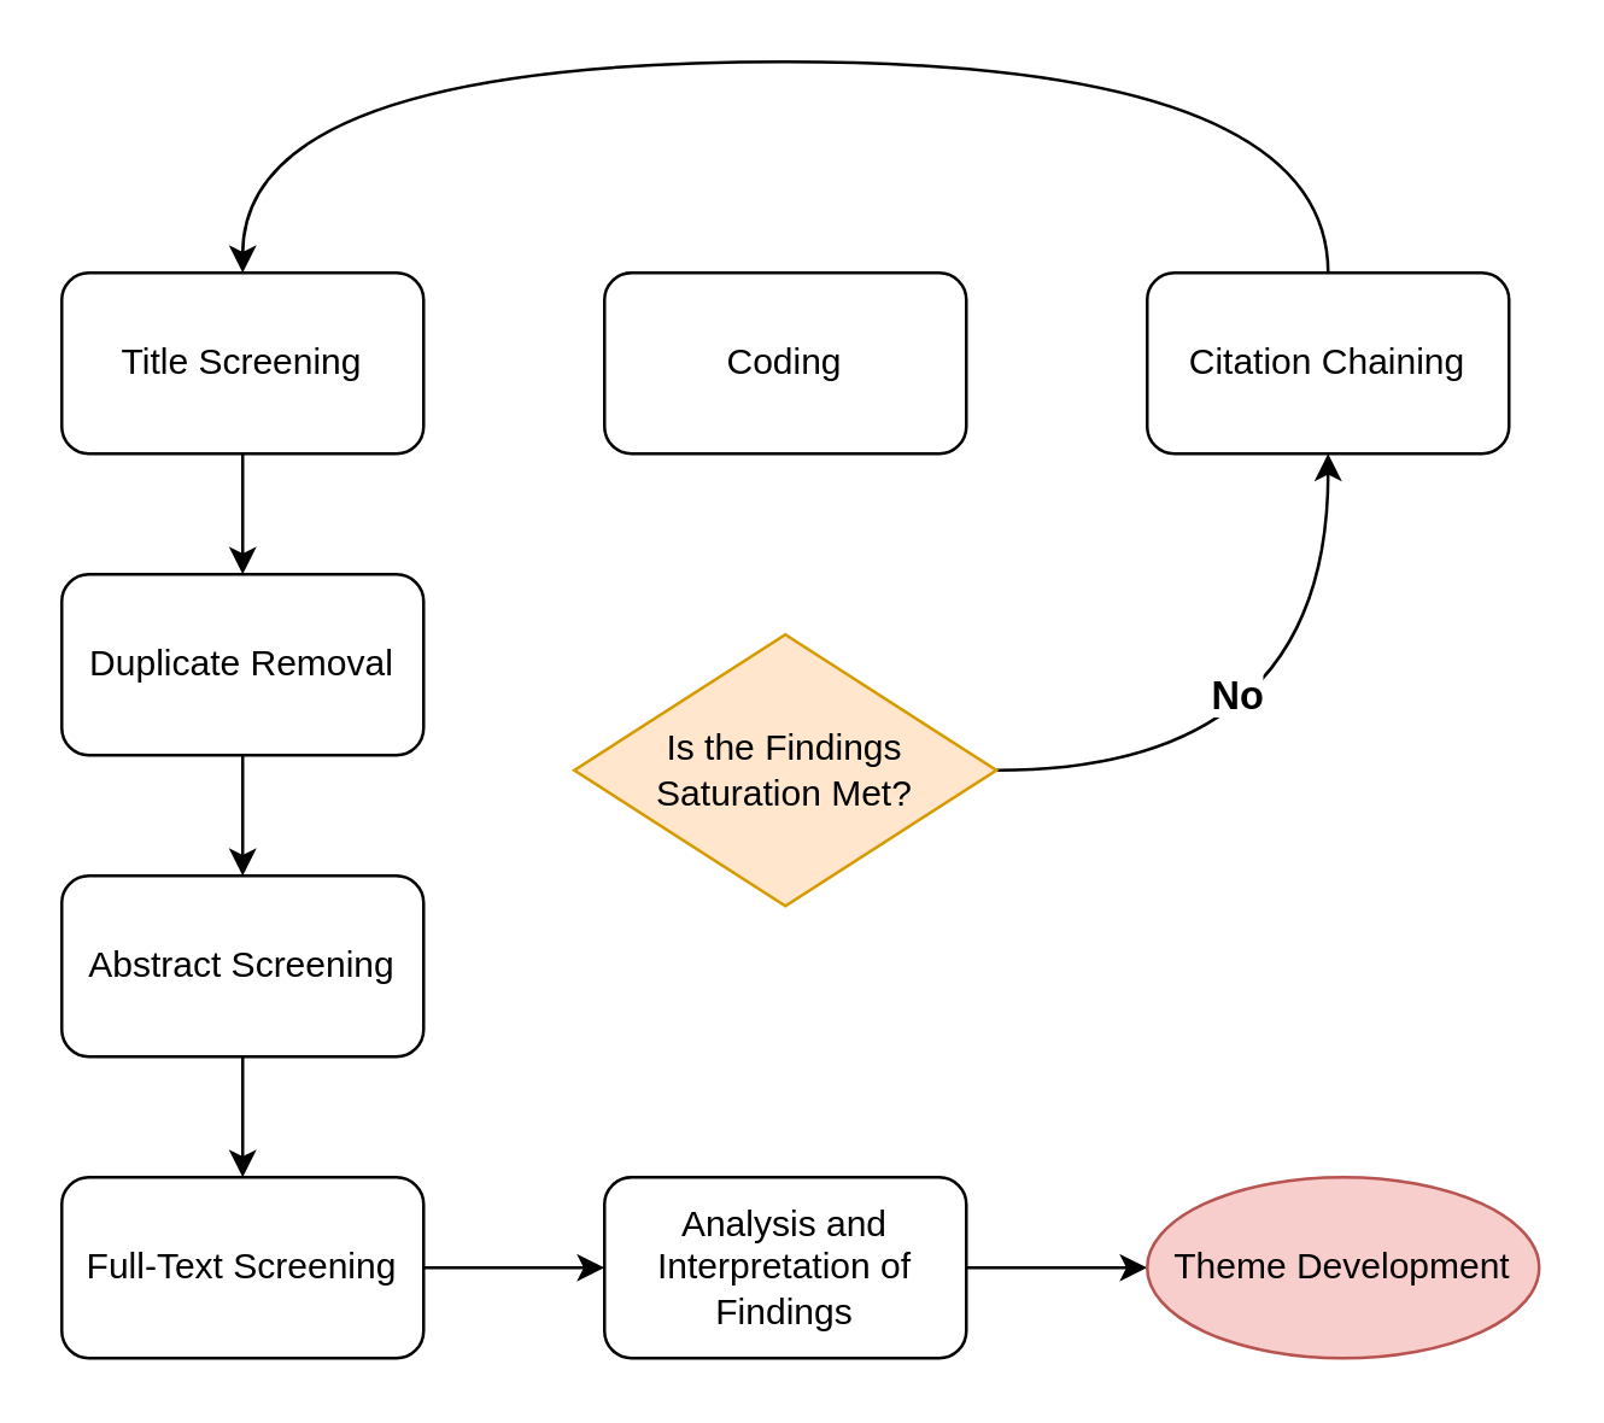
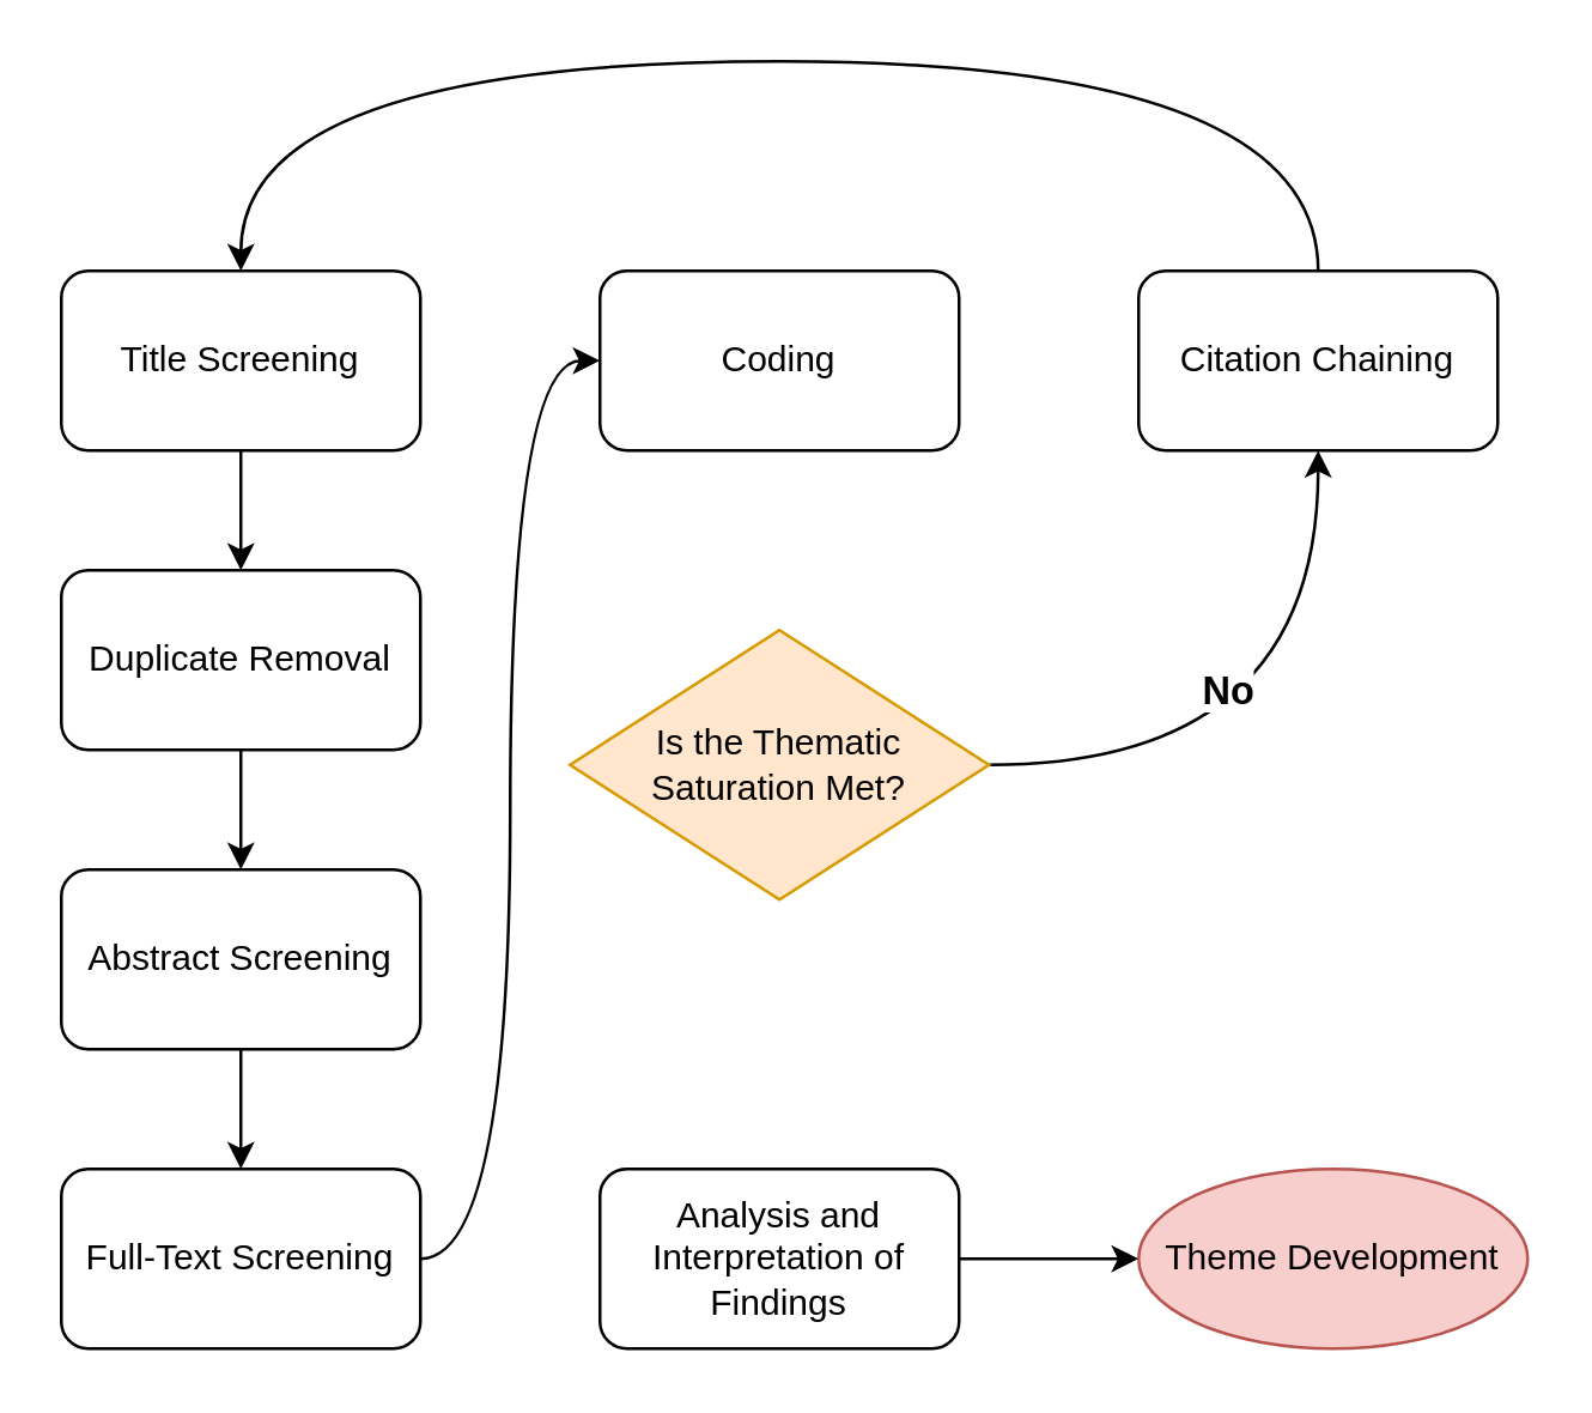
- <mxCell id="16" value="Is the Findings &lt;br&gt;Saturation Met?" style="rhombus;verticalAlign=middle;labelBorderColor=none;labelBackgroundColor=none;textShadow=0;whiteSpace=wrap;html=1;fillColor=#ffe6cc;strokeColor=#d79b00;" vertex="1" parent="1"><mxGeometry x="190" y="210" width="140" height="90" as="geometry" /></mxCell>
+ <mxCell id="16" value="Is the Thematic &lt;br&gt;Saturation Met?" style="rhombus;verticalAlign=middle;labelBorderColor=none;labelBackgroundColor=none;textShadow=0;whiteSpace=wrap;html=1;fillColor=#ffe6cc;strokeColor=#d79b00;" vertex="1" parent="1"><mxGeometry x="190" y="210" width="140" height="90" as="geometry" /></mxCell>
- <mxCell id="8" style="edgeStyle=orthogonalEdgeStyle;rounded=0;orthogonalLoop=1;jettySize=auto;html=1;exitX=1;exitY=0.5;exitDx=0;exitDy=0;curved=1;" edge="1" parent="1" source="9" target="13"><mxGeometry relative="1" as="geometry" /></mxCell>
+ <mxCell id="8" style="edgeStyle=orthogonalEdgeStyle;rounded=0;orthogonalLoop=1;jettySize=auto;html=1;exitX=1;exitY=0.5;exitDx=0;exitDy=0;entryX=0;entryY=0.5;entryDx=0;entryDy=0;curved=1;" edge="1" parent="1" source="9" target="10"><mxGeometry relative="1" as="geometry" /></mxCell>
